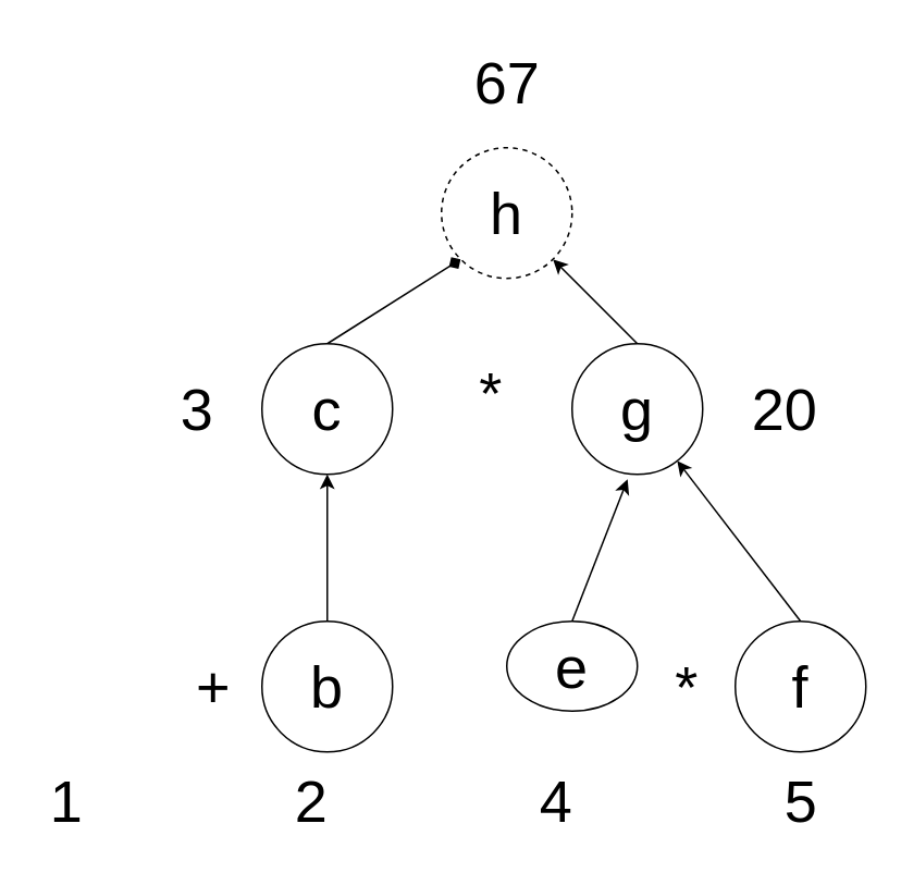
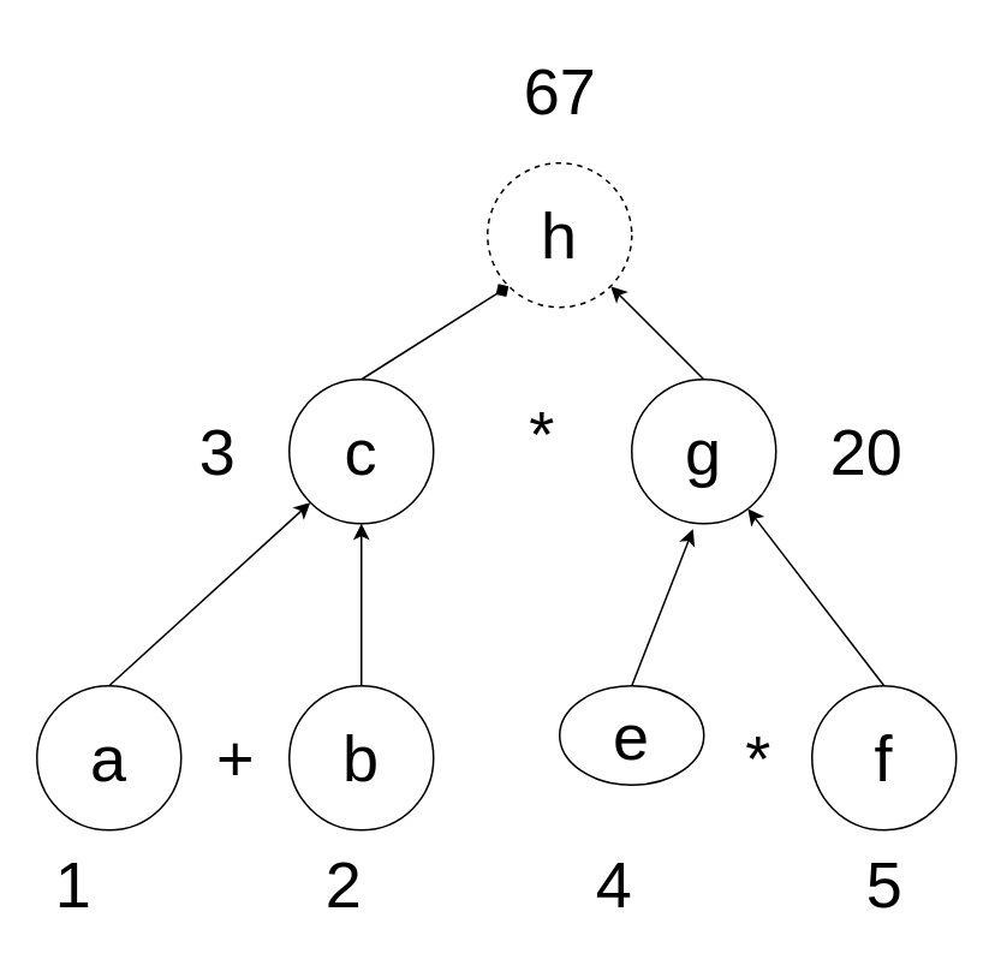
+ <mxCell id="2" style="edgeStyle=none;html=1;exitX=0.5;exitY=0;exitDx=0;exitDy=0;entryX=0;entryY=1;entryDx=0;entryDy=0;fontSize=36;" parent="1" source="3" target="11" edge="1"><mxGeometry relative="1" as="geometry" /></mxCell>
+ <mxCell id="3" value="a" style="ellipse;whiteSpace=wrap;html=1;aspect=fixed;fontSize=36;" parent="1" vertex="1"><mxGeometry x="20" y="380" width="80" height="80" as="geometry" /></mxCell>
